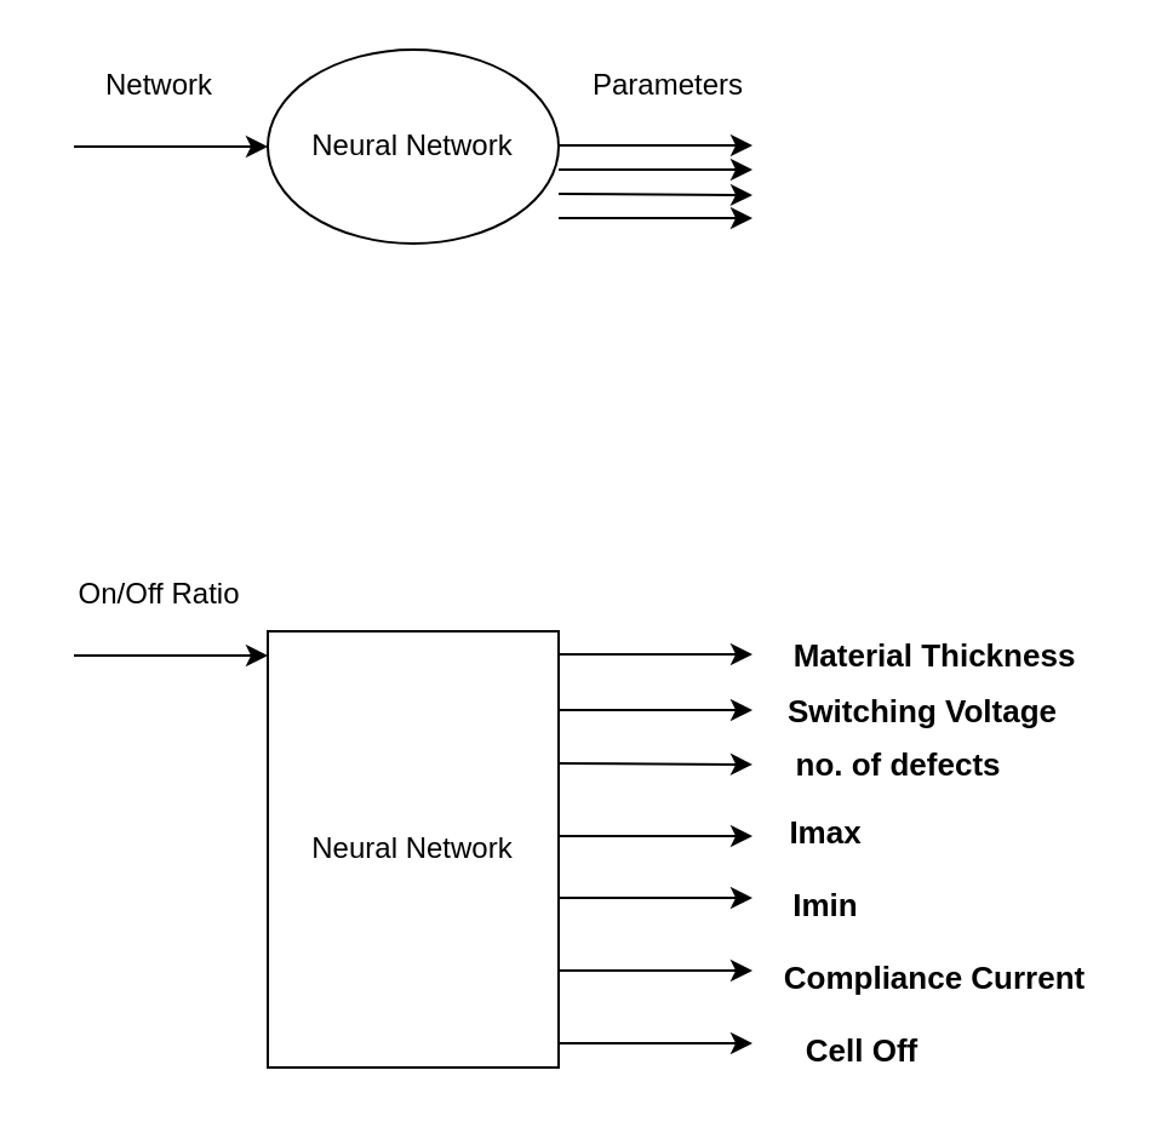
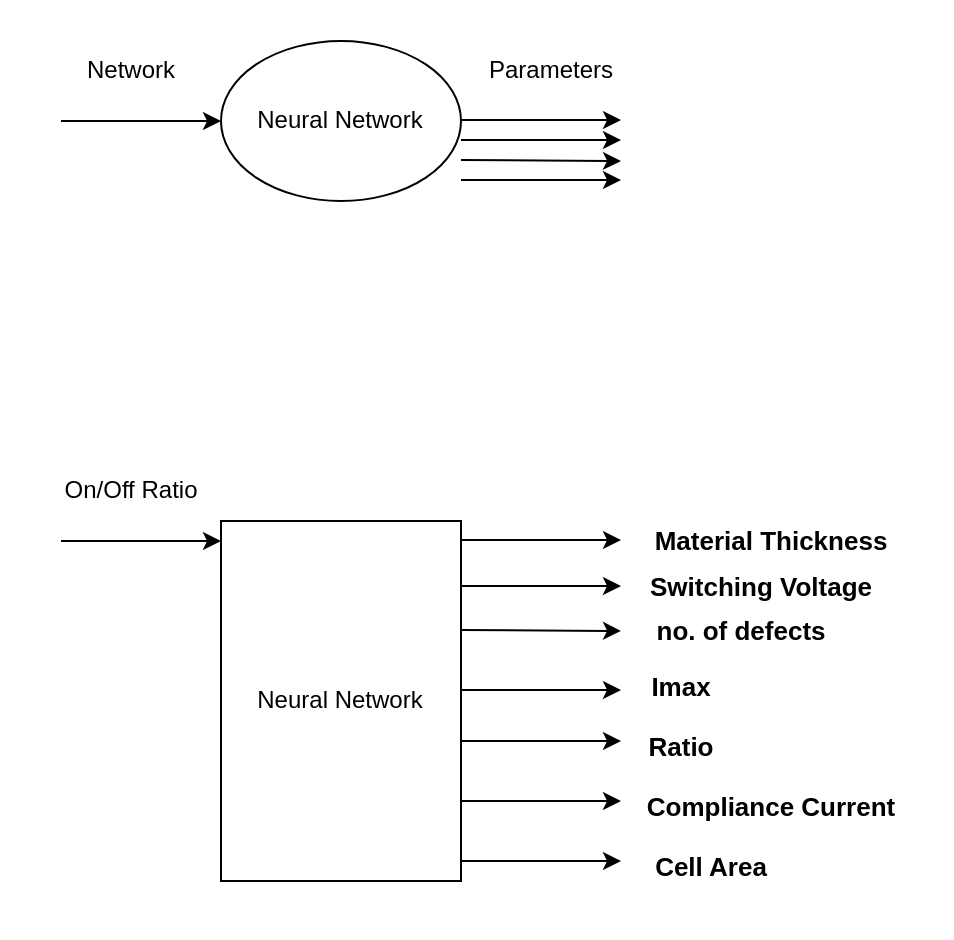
- <mxCell id="22" value="Imin" style="text;html=1;align=center;verticalAlign=middle;resizable=0;points=[];autosize=1;strokeColor=none;fillColor=none;fontStyle=1;fontSize=13;" vertex="1" parent="1"><mxGeometry x="315" y="358" width="50" height="30" as="geometry" /></mxCell>
+ <mxCell id="22" value="Ratio" style="text;html=1;align=center;verticalAlign=middle;resizable=0;points=[];autosize=1;strokeColor=none;fillColor=none;fontStyle=1;fontSize=13;" vertex="1" parent="1"><mxGeometry x="315" y="358" width="50" height="30" as="geometry" /></mxCell>
- <mxCell id="25" value="Cell Off" style="text;html=1;align=center;verticalAlign=middle;resizable=0;points=[];autosize=1;strokeColor=none;fillColor=none;fontStyle=1;fontSize=13;" vertex="1" parent="1"><mxGeometry x="315" y="418" width="80" height="30" as="geometry" /></mxCell>
+ <mxCell id="25" value="Cell Area" style="text;html=1;align=center;verticalAlign=middle;resizable=0;points=[];autosize=1;strokeColor=none;fillColor=none;fontStyle=1;fontSize=13;" vertex="1" parent="1"><mxGeometry x="315" y="418" width="80" height="30" as="geometry" /></mxCell>
